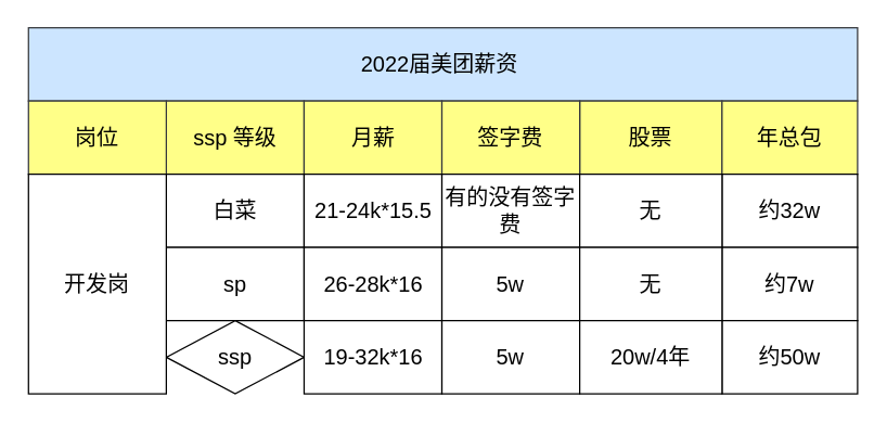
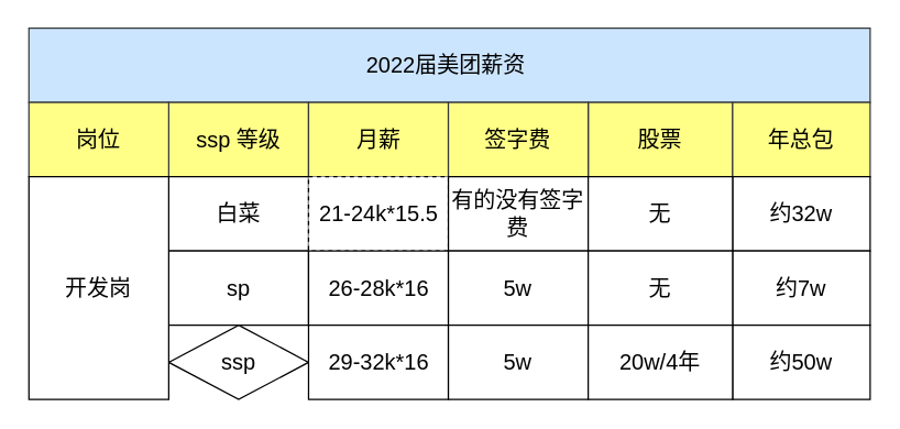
- <mxCell id="7" value="21-24k*15.5" style="rounded=0;whiteSpace=wrap;html=1;fontSize=16;" vertex="1" parent="1"><mxGeometry x="223.667" y="128" width="101.667" height="54" as="geometry" /></mxCell>
+ <mxCell id="7" value="21-24k*15.5" style="rounded=0;whiteSpace=wrap;html=1;fontSize=16;dashed=1;" vertex="1" parent="1"><mxGeometry x="223.667" y="128" width="101.667" height="54" as="geometry" /></mxCell>
- <mxCell id="11" value="19-32k*16" style="rounded=0;whiteSpace=wrap;html=1;fontSize=16;" vertex="1" parent="1"><mxGeometry x="223.667" y="236" width="101.667" height="54" as="geometry" /></mxCell>
+ <mxCell id="11" value="29-32k*16" style="rounded=0;whiteSpace=wrap;html=1;fontSize=16;" vertex="1" parent="1"><mxGeometry x="223.667" y="236" width="101.667" height="54" as="geometry" /></mxCell>
